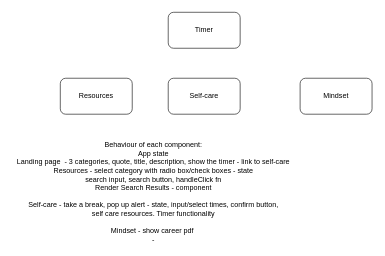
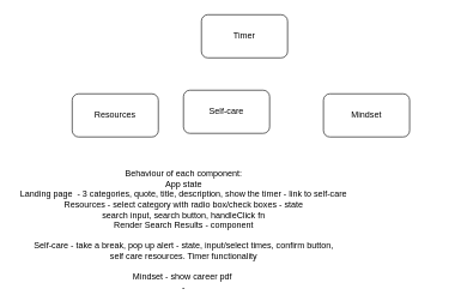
- <mxCell id="4" value="Self-care" style="rounded=1;whiteSpace=wrap;html=1;" parent="1" vertex="1"><mxGeometry x="280" y="130" width="120" height="60" as="geometry" /></mxCell>
+ <mxCell id="4" value="Self-care" style="rounded=1;whiteSpace=wrap;html=1;" parent="1" vertex="1"><mxGeometry x="255" y="125" width="120" height="60" as="geometry" /></mxCell>
- <mxCell id="5" value="Mindset" style="rounded=1;whiteSpace=wrap;html=1;" parent="1" vertex="1"><mxGeometry x="500" y="130" width="120" height="60" as="geometry" /></mxCell>
+ <mxCell id="5" value="Mindset" style="rounded=1;whiteSpace=wrap;html=1;" parent="1" vertex="1"><mxGeometry x="450" y="130" width="120" height="60" as="geometry" /></mxCell>
